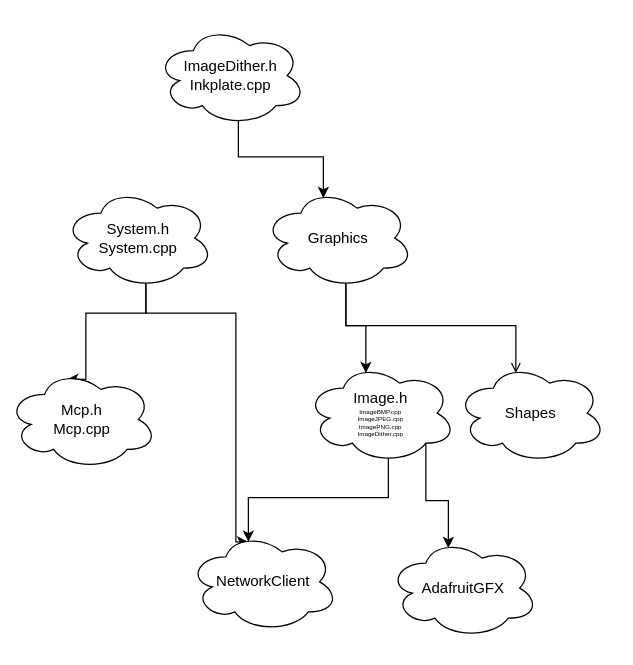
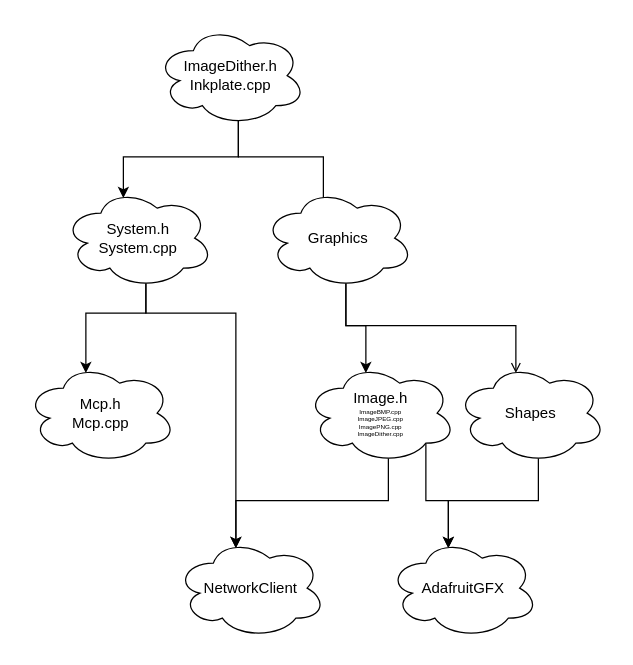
+ <mxCell id="2" style="edgeStyle=orthogonalEdgeStyle;rounded=0;orthogonalLoop=1;jettySize=auto;html=1;exitX=0.55;exitY=0.95;exitDx=0;exitDy=0;exitPerimeter=0;entryX=0.4;entryY=0.1;entryDx=0;entryDy=0;entryPerimeter=0;" edge="1" parent="1" source="4" target="7"><mxGeometry relative="1" as="geometry" /></mxCell>
- <mxCell id="3" style="edgeStyle=orthogonalEdgeStyle;rounded=0;orthogonalLoop=1;jettySize=auto;html=1;exitX=0.55;exitY=0.95;exitDx=0;exitDy=0;exitPerimeter=0;entryX=0.4;entryY=0.1;entryDx=0;entryDy=0;entryPerimeter=0;" edge="1" parent="1" source="4" target="10"><mxGeometry relative="1" as="geometry" /></mxCell>
+ <mxCell id="3" style="edgeStyle=orthogonalEdgeStyle;rounded=0;orthogonalLoop=1;jettySize=auto;html=1;exitX=0.55;exitY=0.95;exitDx=0;exitDy=0;exitPerimeter=0;entryX=0.4;entryY=0.1;entryDx=0;entryDy=0;entryPerimeter=0;endArrow=none;" edge="1" parent="1" source="4" target="10"><mxGeometry relative="1" as="geometry" /></mxCell>
- <mxCell id="11" value="&lt;div&gt;Mcp.h&lt;/div&gt;&lt;div&gt;Mcp.cpp&lt;br&gt;&lt;/div&gt;" style="ellipse;shape=cloud;whiteSpace=wrap;html=1;" vertex="1" parent="1"><mxGeometry x="5" y="295" width="120" height="80" as="geometry" /></mxCell>
+ <mxCell id="11" value="&lt;div&gt;Mcp.h&lt;/div&gt;&lt;div&gt;Mcp.cpp&lt;br&gt;&lt;/div&gt;" style="ellipse;shape=cloud;whiteSpace=wrap;html=1;" vertex="1" parent="1"><mxGeometry x="20" y="290" width="120" height="80" as="geometry" /></mxCell>
+ <mxCell id="13" style="edgeStyle=orthogonalEdgeStyle;rounded=0;orthogonalLoop=1;jettySize=auto;html=1;exitX=0.55;exitY=0.95;exitDx=0;exitDy=0;exitPerimeter=0;entryX=0.4;entryY=0.1;entryDx=0;entryDy=0;entryPerimeter=0;" edge="1" parent="1" source="14" target="18"><mxGeometry relative="1" as="geometry" /></mxCell>
- <mxCell id="12" value="NetworkClient" style="ellipse;shape=cloud;whiteSpace=wrap;html=1;" vertex="1" parent="1"><mxGeometry x="150" y="425" width="120" height="80" as="geometry" /></mxCell>
+ <mxCell id="12" value="NetworkClient" style="ellipse;shape=cloud;whiteSpace=wrap;html=1;" vertex="1" parent="1"><mxGeometry x="140" y="430" width="120" height="80" as="geometry" /></mxCell>
